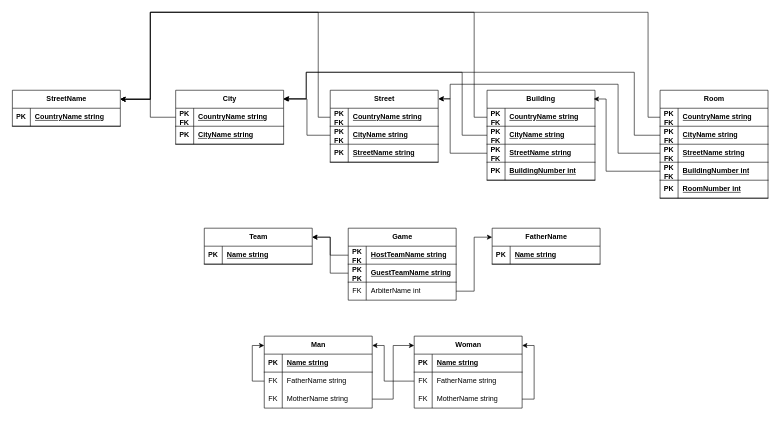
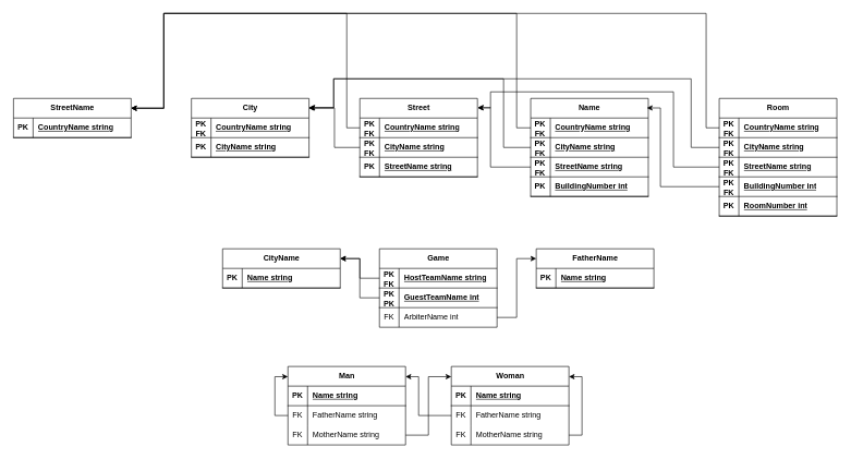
- <mxCell id="26" value="Building" style="shape=table;startSize=30;container=1;collapsible=1;childLayout=tableLayout;fixedRows=1;rowLines=0;fontStyle=1;align=center;resizeLast=1;html=1;" parent="1" vertex="1"><mxGeometry x="811.48" y="150" width="180" height="150" as="geometry" /></mxCell>
+ <mxCell id="26" value="Name" style="shape=table;startSize=30;container=1;collapsible=1;childLayout=tableLayout;fixedRows=1;rowLines=0;fontStyle=1;align=center;resizeLast=1;html=1;" parent="1" vertex="1"><mxGeometry x="811.48" y="150" width="180" height="150" as="geometry" /></mxCell>
- <mxCell id="6" style="edgeStyle=orthogonalEdgeStyle;rounded=0;orthogonalLoop=1;jettySize=auto;html=1;entryX=1;entryY=0.25;entryDx=0;entryDy=0;" parent="1" source="7" target="2" edge="1"><mxGeometry relative="1" as="geometry"><Array as="points"><mxPoint x="250" y="195" /><mxPoint x="250" y="165" /></Array></mxGeometry></mxCell>
- <mxCell id="62" value="Team" style="shape=table;startSize=30;container=1;collapsible=1;childLayout=tableLayout;fixedRows=1;rowLines=0;fontStyle=1;align=center;resizeLast=1;html=1;" parent="1" vertex="1"><mxGeometry x="340" y="380" width="180" height="60" as="geometry" /></mxCell>
+ <mxCell id="62" value="CityName" style="shape=table;startSize=30;container=1;collapsible=1;childLayout=tableLayout;fixedRows=1;rowLines=0;fontStyle=1;align=center;resizeLast=1;html=1;" parent="1" vertex="1"><mxGeometry x="340" y="380" width="180" height="60" as="geometry" /></mxCell>
- <mxCell id="76" value="GuestTeamName string" style="shape=partialRectangle;connectable=0;fillColor=none;top=0;left=0;bottom=0;right=0;align=left;spacingLeft=6;fontStyle=5;overflow=hidden;whiteSpace=wrap;html=1;" parent="74" vertex="1"><mxGeometry x="30" width="150" height="30" as="geometry"><mxRectangle width="150" height="30" as="alternateBounds" /></mxGeometry></mxCell>
+ <mxCell id="76" value="GuestTeamName int" style="shape=partialRectangle;connectable=0;fillColor=none;top=0;left=0;bottom=0;right=0;align=left;spacingLeft=6;fontStyle=5;overflow=hidden;whiteSpace=wrap;html=1;" parent="74" vertex="1"><mxGeometry x="30" width="150" height="30" as="geometry"><mxRectangle width="150" height="30" as="alternateBounds" /></mxGeometry></mxCell>
